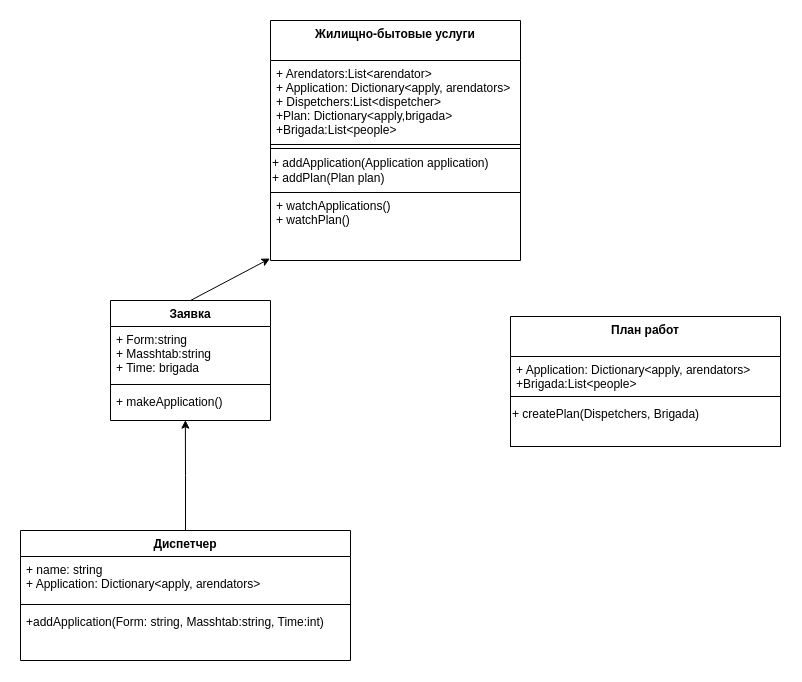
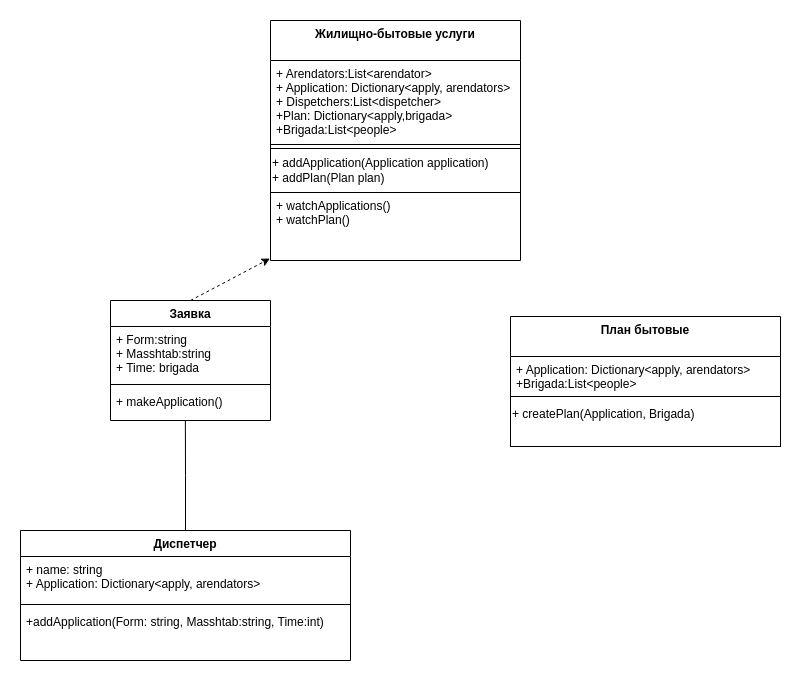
- <mxCell id="19" value="" style="endArrow=classic;html=1;rounded=0;entryX=-0.002;entryY=0.971;entryDx=0;entryDy=0;entryPerimeter=0;exitX=0.5;exitY=0;exitDx=0;exitDy=0;" parent="1" source="7" target="6" edge="1"><mxGeometry width="50" height="50" relative="1" as="geometry"><mxPoint x="80" y="410" as="sourcePoint" /><mxPoint x="130" y="360" as="targetPoint" /></mxGeometry></mxCell>
+ <mxCell id="19" value="" style="endArrow=classic;html=1;rounded=0;entryX=-0.002;entryY=0.971;entryDx=0;entryDy=0;entryPerimeter=0;exitX=0.5;exitY=0;exitDx=0;exitDy=0;dashed=1;" parent="1" source="7" target="6" edge="1"><mxGeometry width="50" height="50" relative="1" as="geometry"><mxPoint x="80" y="410" as="sourcePoint" /><mxPoint x="130" y="360" as="targetPoint" /></mxGeometry></mxCell>
- <mxCell id="15" value="План работ" style="swimlane;fontStyle=1;align=center;verticalAlign=top;childLayout=stackLayout;horizontal=1;startSize=40;horizontalStack=0;resizeParent=1;resizeParentMax=0;resizeLast=0;collapsible=1;marginBottom=0;fillColor=none;" parent="1" vertex="1"><mxGeometry x="510" y="316" width="270" height="130" as="geometry"><mxRectangle x="380" y="120" width="100" height="30" as="alternateBounds" /></mxGeometry></mxCell>
+ <mxCell id="15" value="План бытовые" style="swimlane;fontStyle=1;align=center;verticalAlign=top;childLayout=stackLayout;horizontal=1;startSize=40;horizontalStack=0;resizeParent=1;resizeParentMax=0;resizeLast=0;collapsible=1;marginBottom=0;fillColor=none;" parent="1" vertex="1"><mxGeometry x="510" y="316" width="270" height="130" as="geometry"><mxRectangle x="380" y="120" width="100" height="30" as="alternateBounds" /></mxGeometry></mxCell>
- <mxCell id="17" value="+ createPlan(Dispetchers, Brigada)&lt;div&gt;&lt;br/&gt;&lt;/div&gt;" style="rounded=0;whiteSpace=wrap;html=1;fillColor=none;align=left;" parent="15" vertex="1"><mxGeometry y="80" width="270" height="50" as="geometry" /></mxCell>
+ <mxCell id="17" value="+ createPlan(Application, Brigada)&lt;div&gt;&lt;br/&gt;&lt;/div&gt;" style="rounded=0;whiteSpace=wrap;html=1;fillColor=none;align=left;" parent="15" vertex="1"><mxGeometry y="80" width="270" height="50" as="geometry" /></mxCell>
- <mxCell id="18" style="edgeStyle=orthogonalEdgeStyle;rounded=0;orthogonalLoop=1;jettySize=auto;html=1;entryX=0.468;entryY=0.99;entryDx=0;entryDy=0;entryPerimeter=0;" parent="1" source="11" target="10" edge="1"><mxGeometry relative="1" as="geometry" /></mxCell>
+ <mxCell id="18" style="edgeStyle=orthogonalEdgeStyle;rounded=0;orthogonalLoop=1;jettySize=auto;html=1;entryX=0.468;entryY=0.99;entryDx=0;entryDy=0;entryPerimeter=0;endArrow=none;" parent="1" source="11" target="10" edge="1"><mxGeometry relative="1" as="geometry" /></mxCell>
